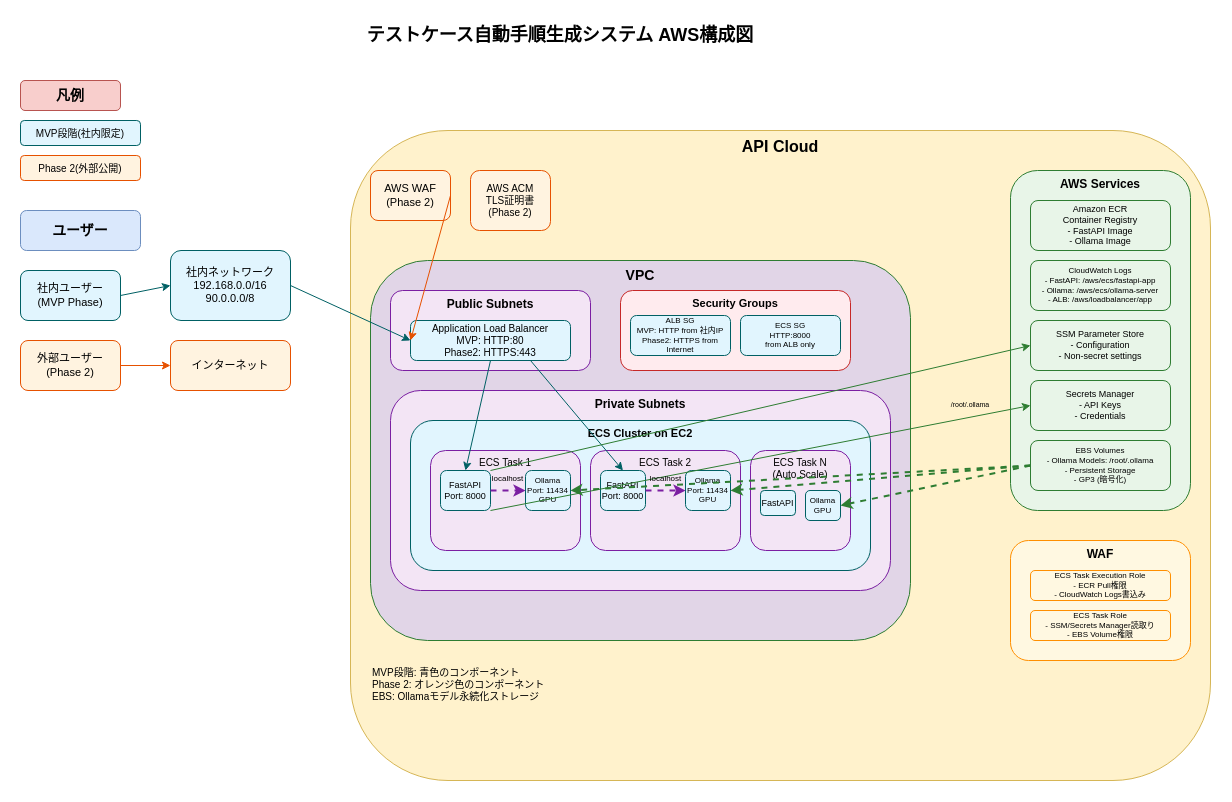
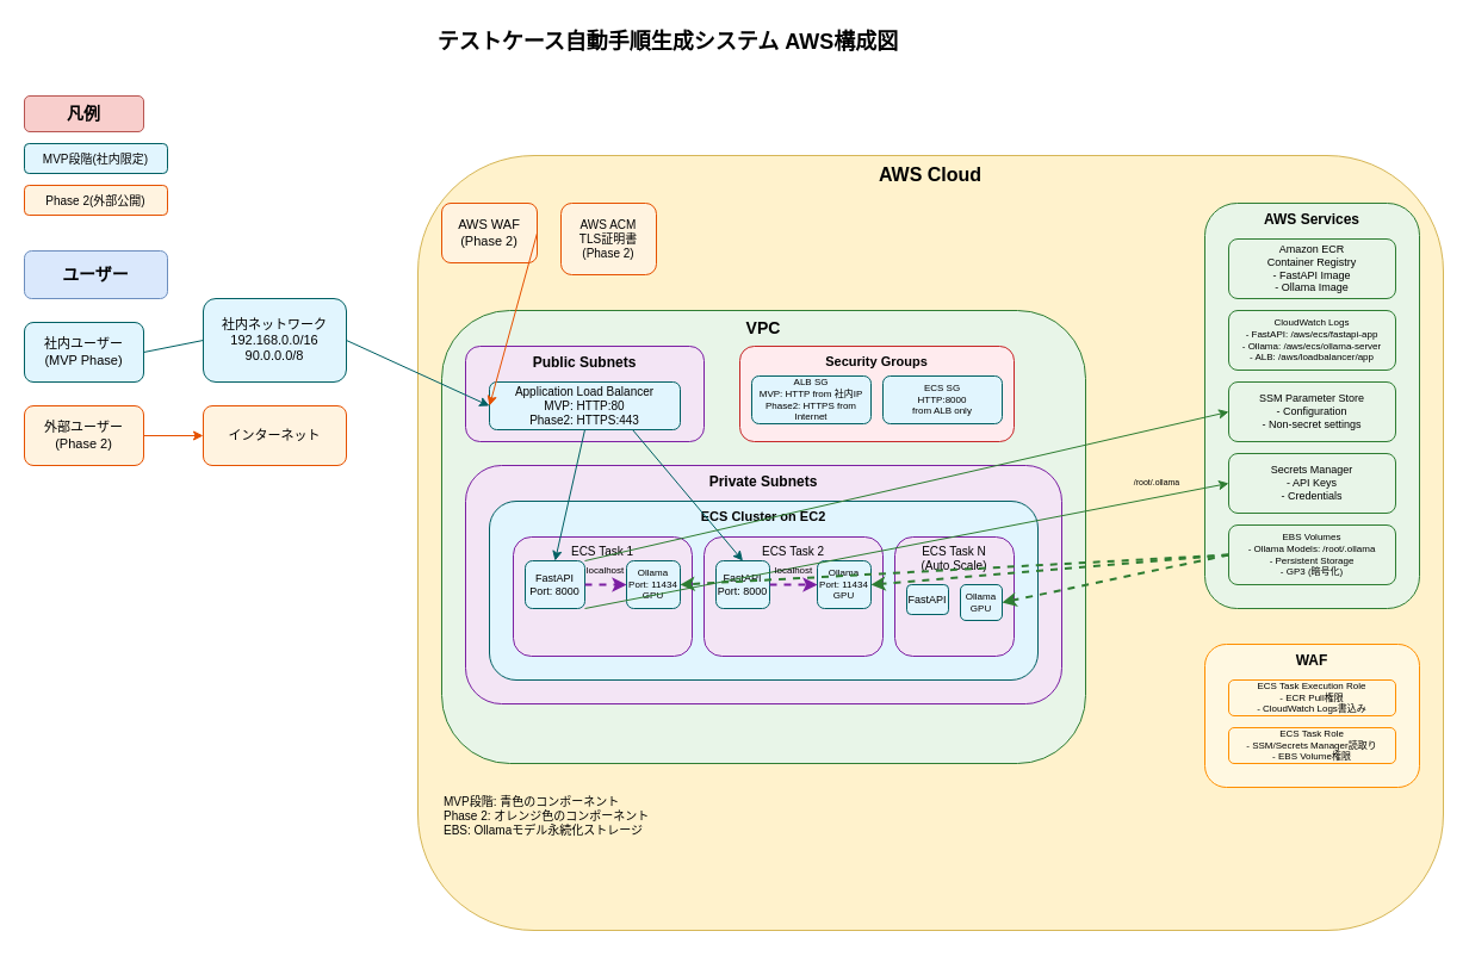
- <mxCell id="11" value="API Cloud" style="rounded=1;whiteSpace=wrap;html=1;fontSize=16;fontStyle=1;fillColor=#fff2cc;strokeColor=#d6b656;verticalAlign=top;fontColor=#000000;" parent="1" vertex="1"><mxGeometry x="350" y="130" width="860" height="650" as="geometry" /></mxCell>
+ <mxCell id="11" value="AWS Cloud" style="rounded=1;whiteSpace=wrap;html=1;fontSize=16;fontStyle=1;fillColor=#fff2cc;strokeColor=#d6b656;verticalAlign=top;fontColor=#000000;" parent="1" vertex="1"><mxGeometry x="350" y="130" width="860" height="650" as="geometry" /></mxCell>
- <mxCell id="14" value="VPC" style="rounded=1;whiteSpace=wrap;html=1;fontSize=14;fontStyle=1;fillColor=#e1d5e7;strokeColor=#2e7d32;verticalAlign=top;fontColor=#000000;" parent="1" vertex="1"><mxGeometry x="370" y="260" width="540" height="380" as="geometry" /></mxCell>
+ <mxCell id="14" value="VPC" style="rounded=1;whiteSpace=wrap;html=1;fontSize=14;fontStyle=1;fillColor=#e8f5e8;strokeColor=#2e7d32;verticalAlign=top;fontColor=#000000;" parent="1" vertex="1"><mxGeometry x="370" y="260" width="540" height="380" as="geometry" /></mxCell>
- <mxCell id="40" style="endArrow=classic;html=1;fontSize=12;exitX=1;exitY=0.5;exitDx=0;exitDy=0;entryX=0;entryY=0.5;entryDx=0;entryDy=0;strokeColor=#006064;" parent="1" source="7" target="9" edge="1"><mxGeometry width="50" height="50" relative="1" as="geometry"><mxPoint x="120" y="295" as="sourcePoint" /><mxPoint x="170" y="245" as="targetPoint" /></mxGeometry></mxCell>
+ <mxCell id="40" style="endArrow=none;html=1;fontSize=12;exitX=1;exitY=0.5;exitDx=0;exitDy=0;entryX=0;entryY=0.5;entryDx=0;entryDy=0;strokeColor=#006064;" parent="1" source="7" target="9" edge="1"><mxGeometry width="50" height="50" relative="1" as="geometry"><mxPoint x="120" y="295" as="sourcePoint" /><mxPoint x="170" y="245" as="targetPoint" /></mxGeometry></mxCell>
